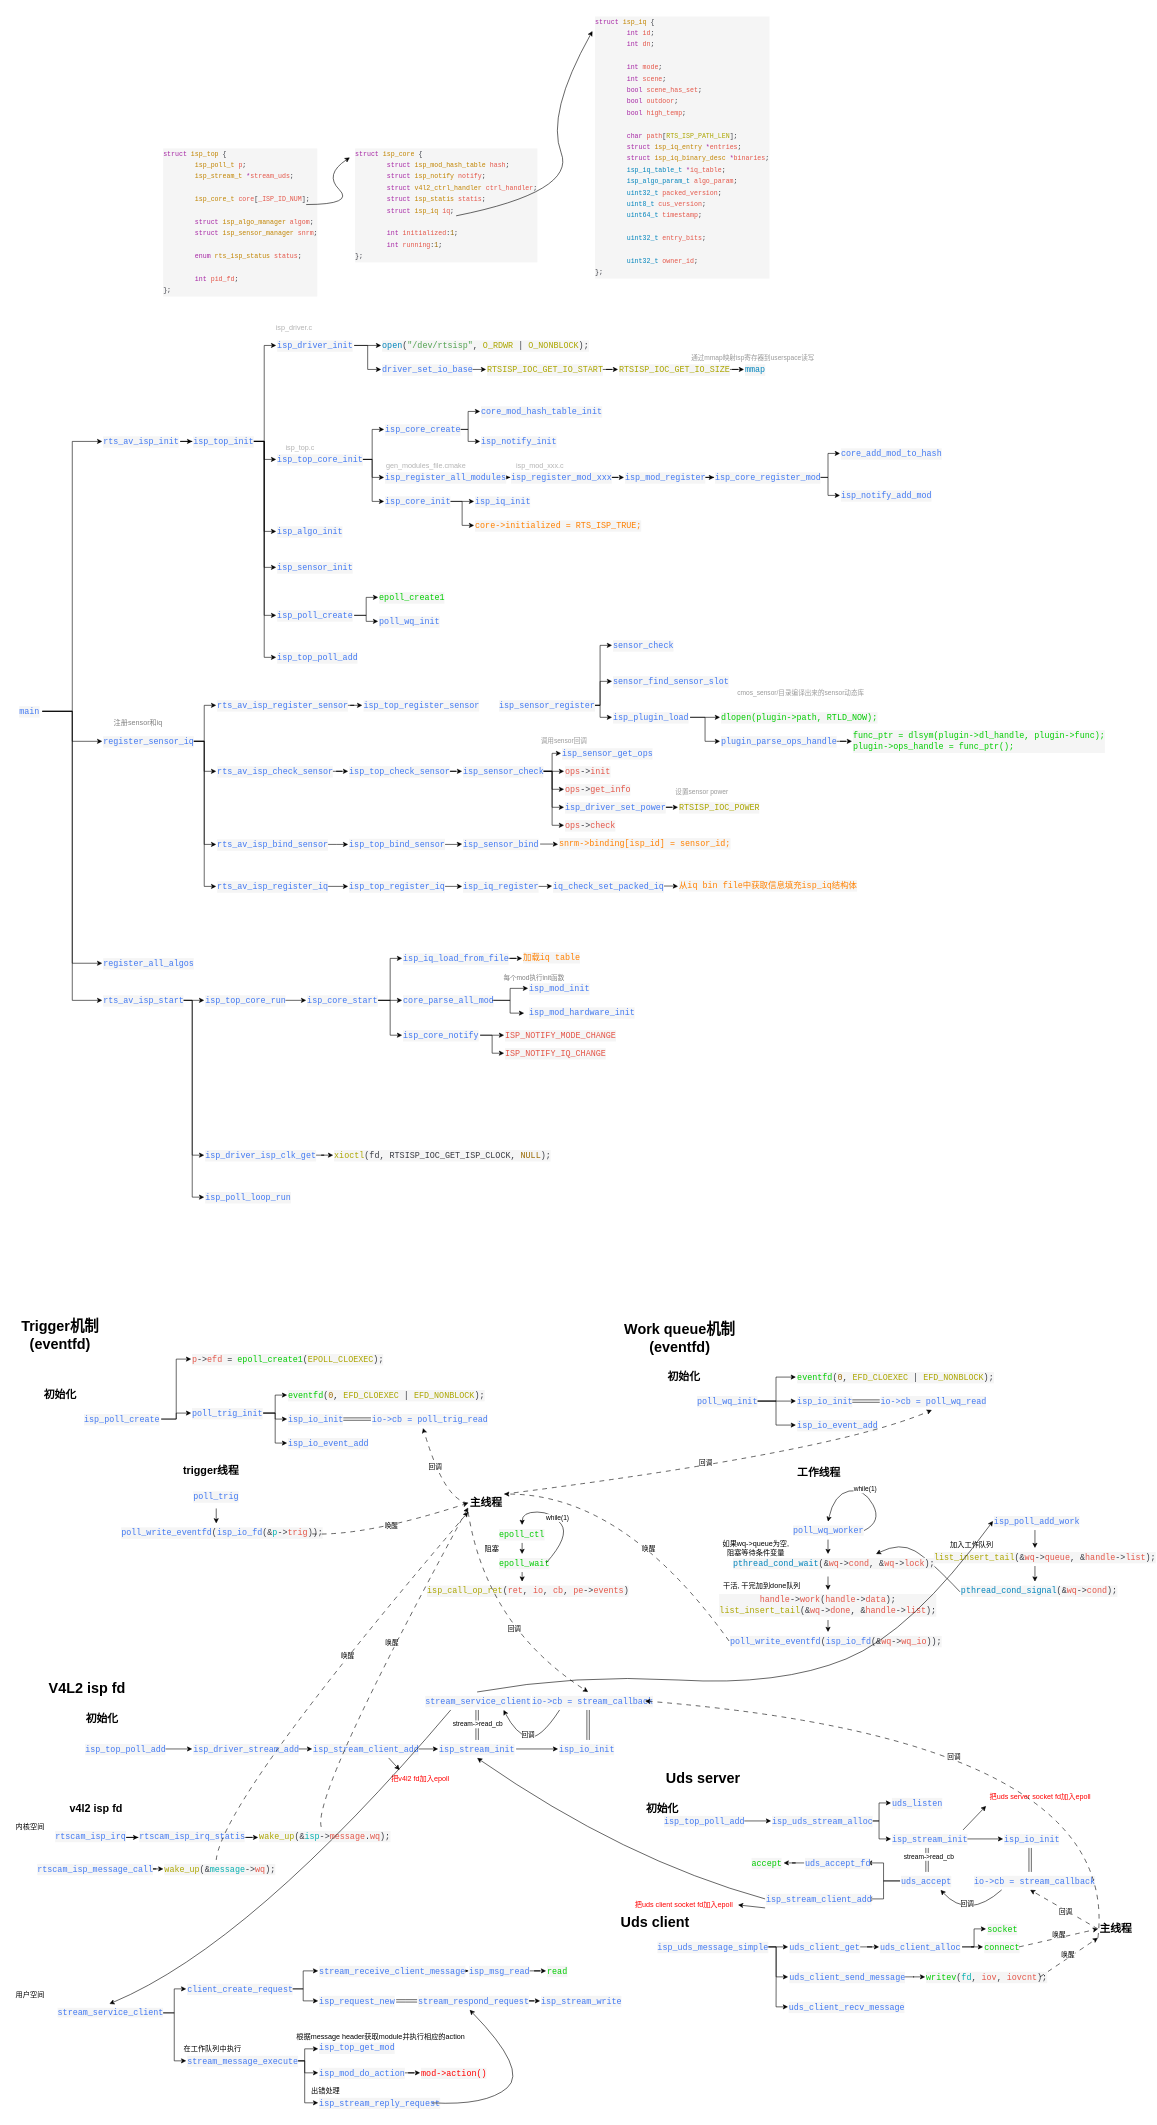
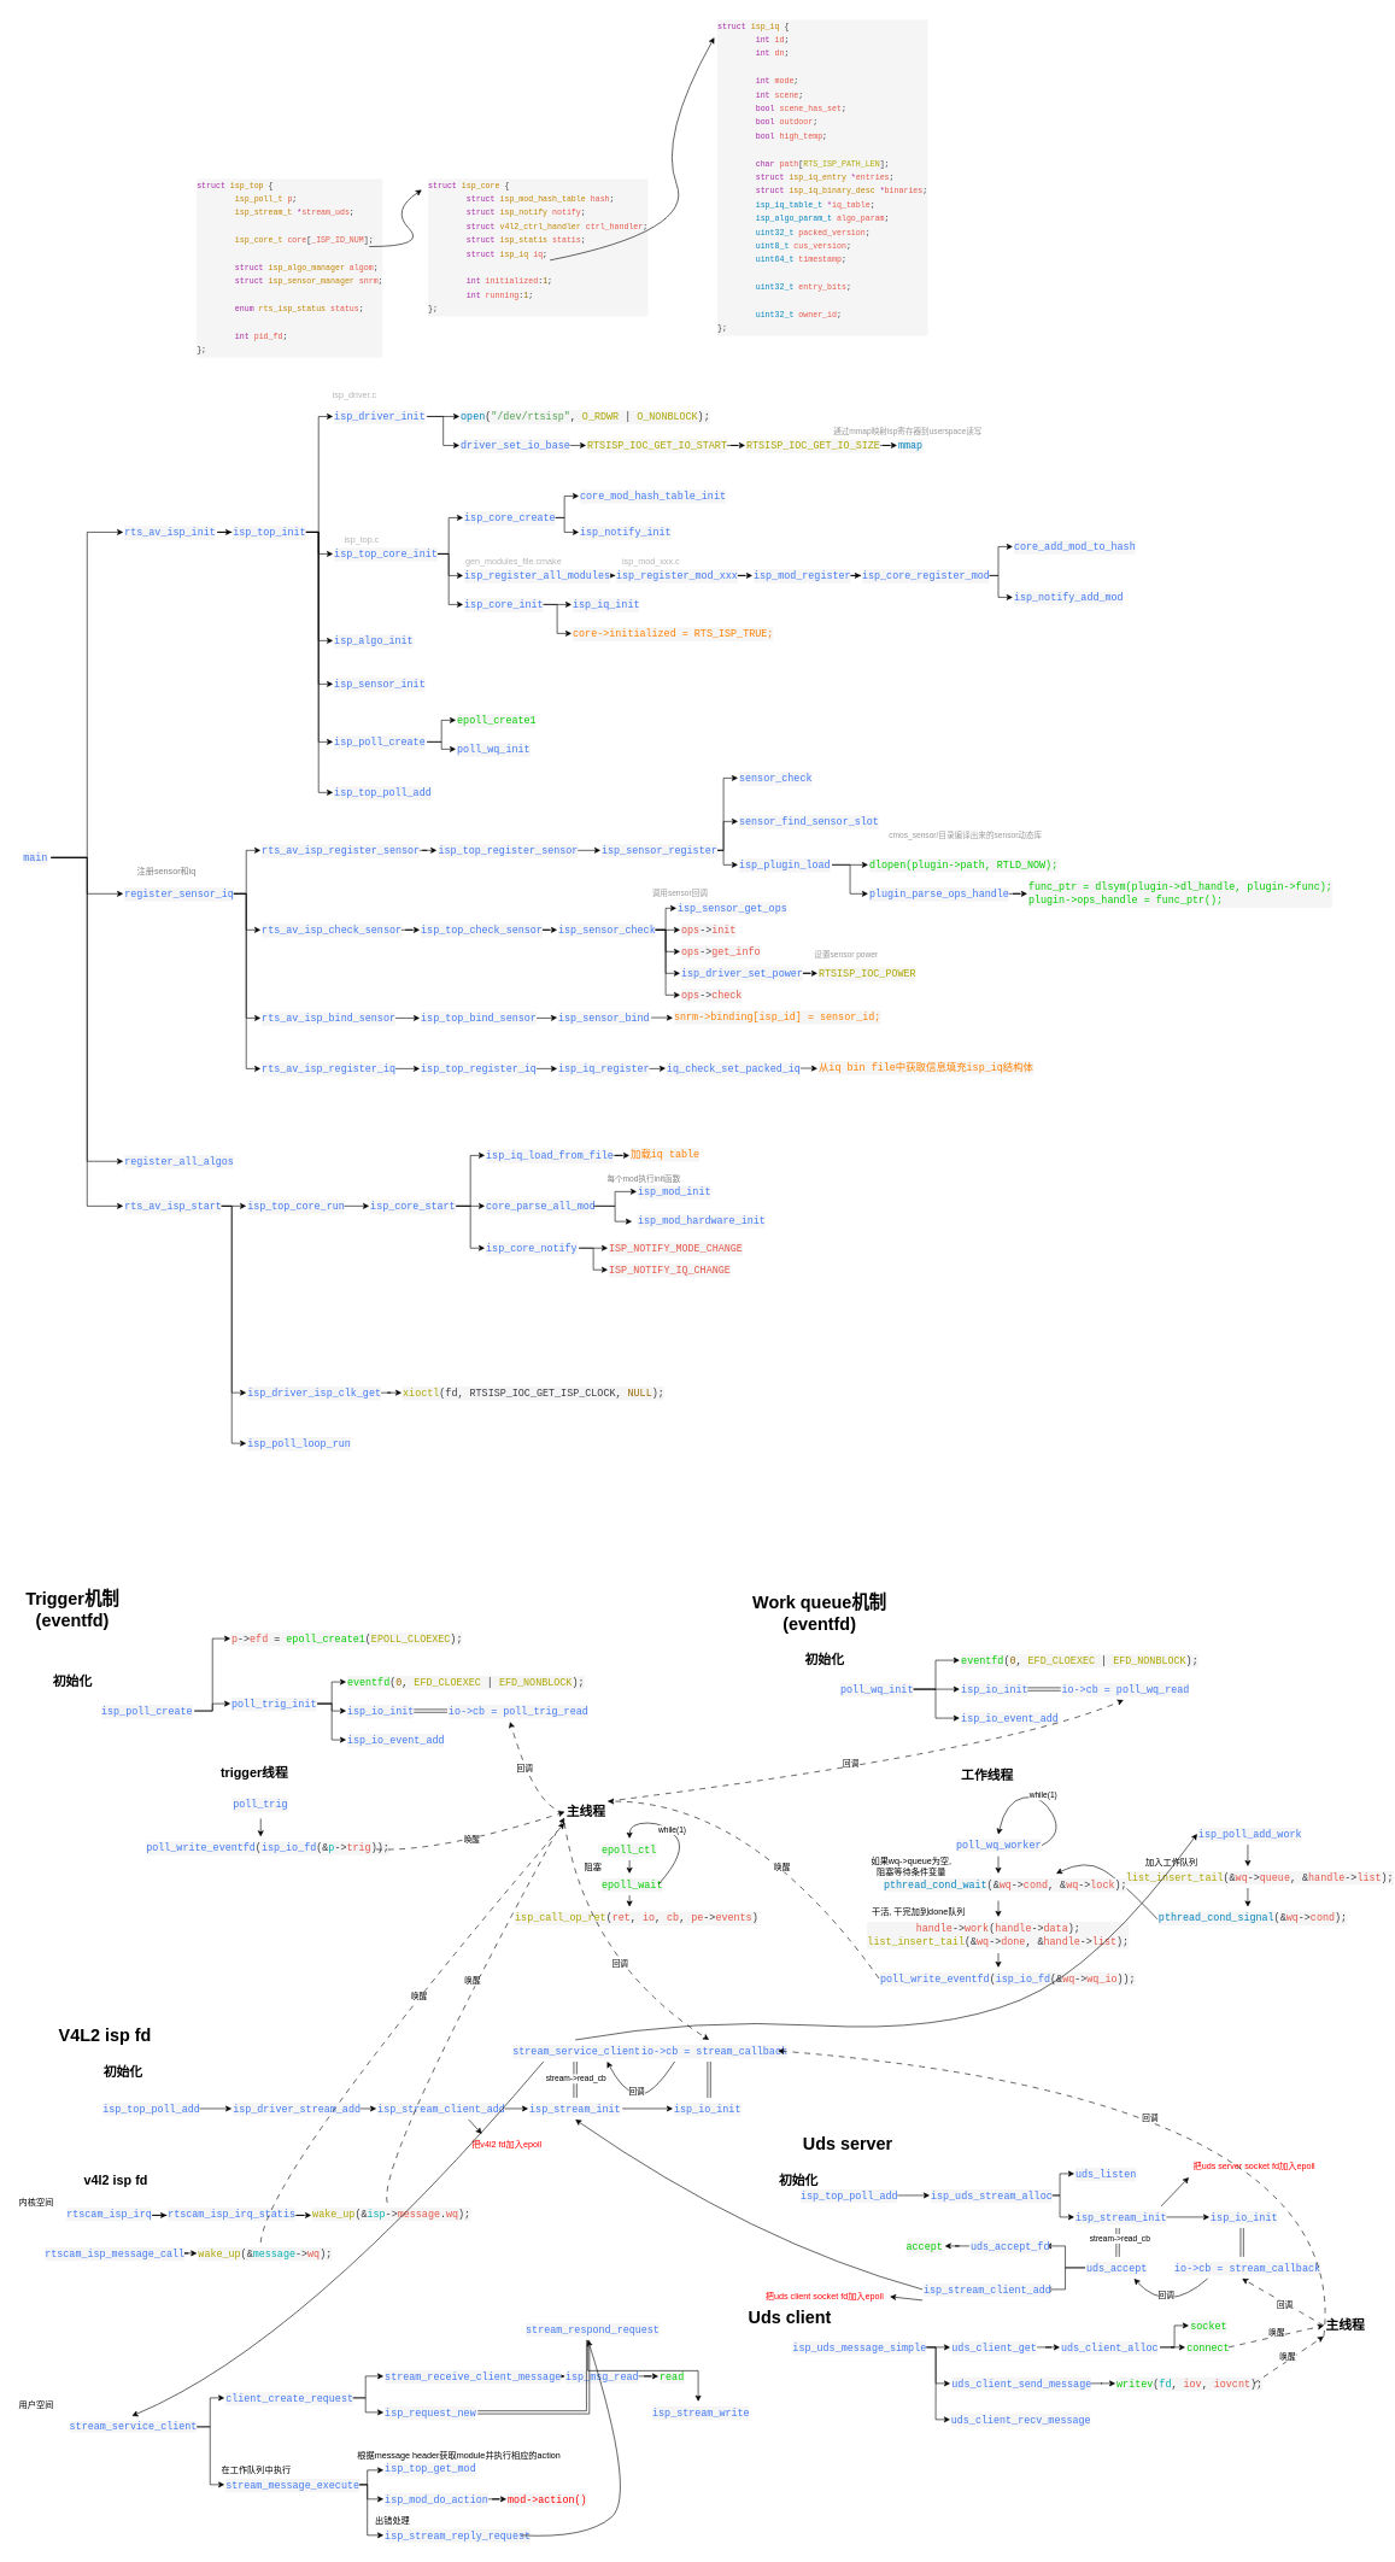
+ <mxCell id="60" value="" style="edgeStyle=orthogonalEdgeStyle;rounded=0;orthogonalLoop=1;jettySize=auto;html=1;" parent="1" source="61" target="65" edge="1"><mxGeometry relative="1" as="geometry" /></mxCell>
- <mxCell id="334" value="&lt;div style=&quot;color: #383a42;background-color: #f5f5f5;font-family: Consolas, 'Courier New', monospace;font-weight: normal;font-size: 14px;line-height: 19px;white-space: pre;&quot;&gt;&lt;div&gt;&lt;span style=&quot;color: #4078f2;&quot;&gt;stream_respond_request&lt;/span&gt;&lt;/div&gt;&lt;/div&gt;" style="text;whiteSpace=wrap;html=1;" vertex="1" parent="1"><mxGeometry x="695" y="3320" width="175" height="30" as="geometry" /></mxCell>
+ <mxCell id="334" value="&lt;div style=&quot;color: #383a42;background-color: #f5f5f5;font-family: Consolas, 'Courier New', monospace;font-weight: normal;font-size: 14px;line-height: 19px;white-space: pre;&quot;&gt;&lt;div&gt;&lt;span style=&quot;color: #4078f2;&quot;&gt;stream_respond_request&lt;/span&gt;&lt;/div&gt;&lt;/div&gt;" style="text;whiteSpace=wrap;html=1;" vertex="1" parent="1"><mxGeometry x="725" y="3205" width="175" height="30" as="geometry" /></mxCell>
